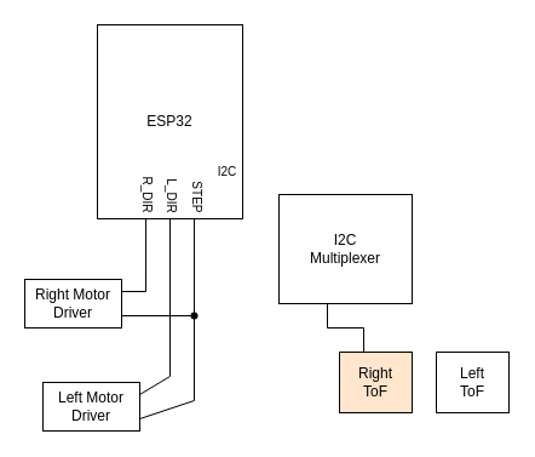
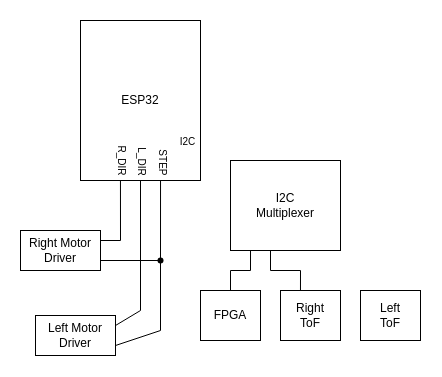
+ <mxCell id="19" value="" style="endArrow=none;html=1;rounded=0;entryX=0.182;entryY=1;entryDx=0;entryDy=0;entryPerimeter=0;exitX=0.5;exitY=0;exitDx=0;exitDy=0;" edge="1" parent="1" source="16" target="14"><mxGeometry width="50" height="50" relative="1" as="geometry"><mxPoint x="230" y="280" as="sourcePoint" /><mxPoint x="250" y="260" as="targetPoint" /><Array as="points"><mxPoint x="230" y="270" /><mxPoint x="250" y="270" /></Array></mxGeometry></mxCell>
+ <mxCell id="16" value="FPGA" style="rounded=0;whiteSpace=wrap;html=1;" vertex="1" parent="1"><mxGeometry x="200" y="290" width="60" height="50" as="geometry" /></mxCell>
- <mxCell id="17" value="Right&lt;br&gt;ToF" style="rounded=0;whiteSpace=wrap;html=1;fillColor=#ffe6cc;" vertex="1" parent="1"><mxGeometry x="280" y="290" width="60" height="50" as="geometry" /></mxCell>
+ <mxCell id="17" value="Right&lt;br&gt;ToF" style="rounded=0;whiteSpace=wrap;html=1;" vertex="1" parent="1"><mxGeometry x="280" y="290" width="60" height="50" as="geometry" /></mxCell>
